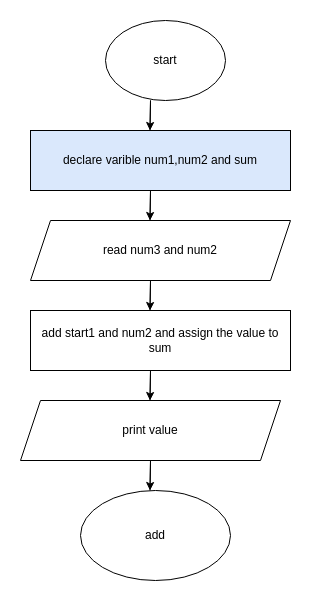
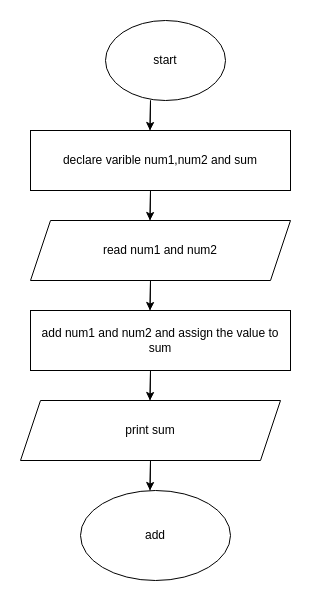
- <mxCell id="3" value="declare varible num1,num2 and sum" style="rounded=0;whiteSpace=wrap;html=1;fillColor=#dae8fc;" vertex="1" parent="1"><mxGeometry x="30" y="130" width="260" height="60" as="geometry" /></mxCell>
+ <mxCell id="3" value="declare varible num1,num2 and sum" style="rounded=0;whiteSpace=wrap;html=1;" vertex="1" parent="1"><mxGeometry x="30" y="130" width="260" height="60" as="geometry" /></mxCell>
- <mxCell id="4" value="read num3 and num2" style="shape=parallelogram;perimeter=parallelogramPerimeter;whiteSpace=wrap;html=1;fixedSize=1;" vertex="1" parent="1"><mxGeometry x="30" y="220" width="260" height="60" as="geometry" /></mxCell>
+ <mxCell id="4" value="read num1 and num2" style="shape=parallelogram;perimeter=parallelogramPerimeter;whiteSpace=wrap;html=1;fixedSize=1;" vertex="1" parent="1"><mxGeometry x="30" y="220" width="260" height="60" as="geometry" /></mxCell>
- <mxCell id="5" value="add start1 and num2 and assign the value to sum" style="rounded=0;whiteSpace=wrap;html=1;" vertex="1" parent="1"><mxGeometry x="30" y="310" width="260" height="60" as="geometry" /></mxCell>
+ <mxCell id="5" value="add num1 and num2 and assign the value to sum" style="rounded=0;whiteSpace=wrap;html=1;" vertex="1" parent="1"><mxGeometry x="30" y="310" width="260" height="60" as="geometry" /></mxCell>
- <mxCell id="6" value="print value" style="shape=parallelogram;perimeter=parallelogramPerimeter;whiteSpace=wrap;html=1;fixedSize=1;" vertex="1" parent="1"><mxGeometry x="20" y="400" width="260" height="60" as="geometry" /></mxCell>
+ <mxCell id="6" value="print sum" style="shape=parallelogram;perimeter=parallelogramPerimeter;whiteSpace=wrap;html=1;fixedSize=1;" vertex="1" parent="1"><mxGeometry x="20" y="400" width="260" height="60" as="geometry" /></mxCell>
